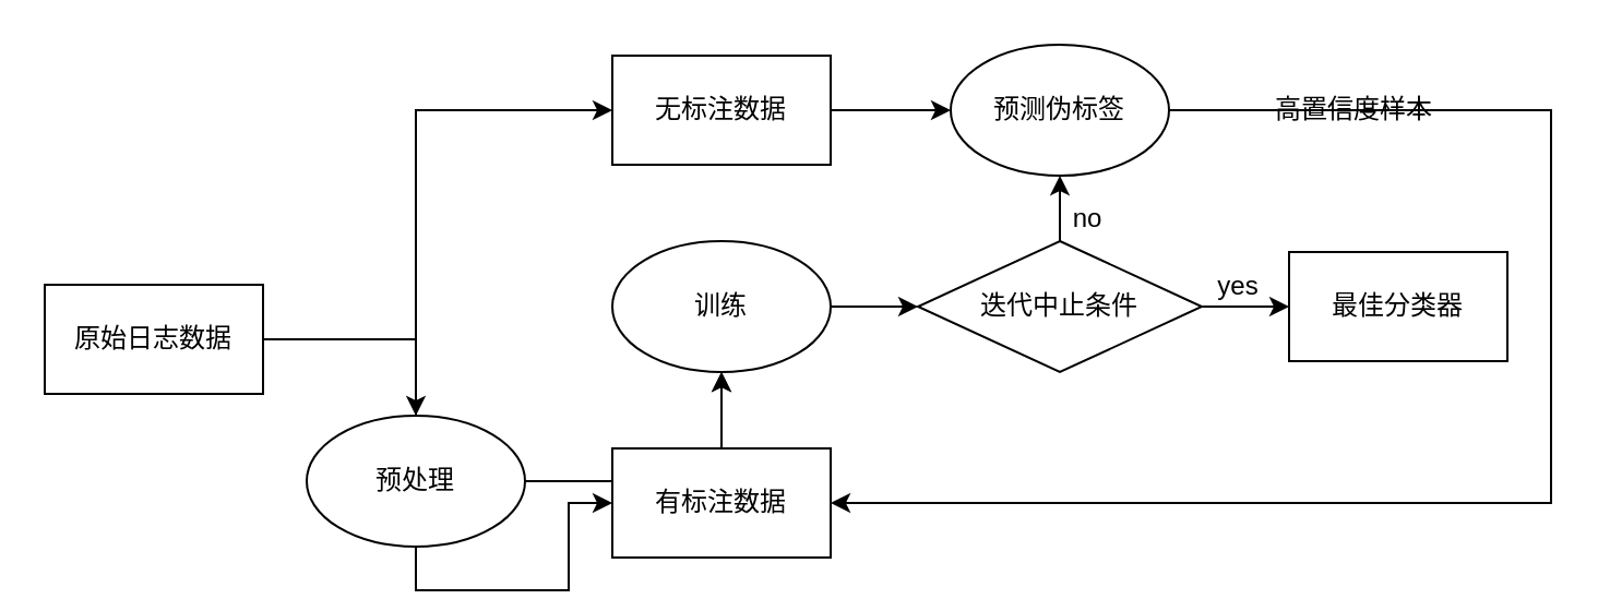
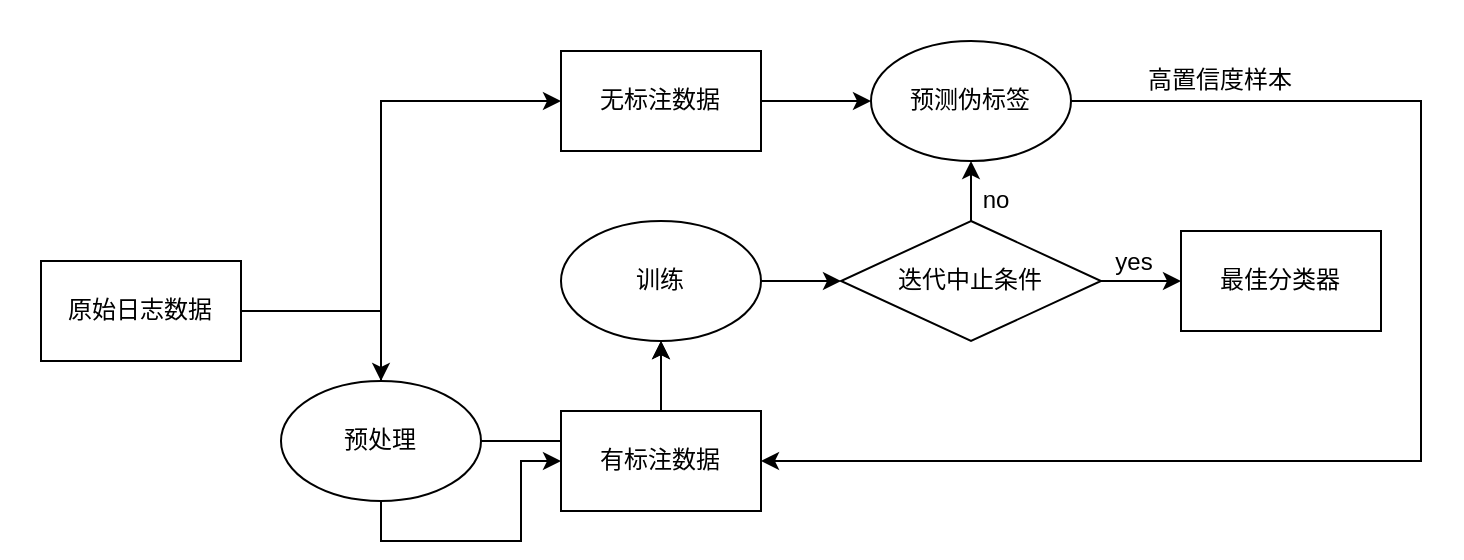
- <mxCell id="22" value="高置信度样本" style="text;html=1;align=center;verticalAlign=middle;whiteSpace=wrap;rounded=0;" vertex="1" parent="1"><mxGeometry x="570" y="35" width="100" height="30" as="geometry" /></mxCell>
+ <mxCell id="22" value="高置信度样本" style="text;html=1;align=center;verticalAlign=middle;whiteSpace=wrap;rounded=0;" vertex="1" parent="1"><mxGeometry x="560" y="25" width="100" height="30" as="geometry" /></mxCell>
